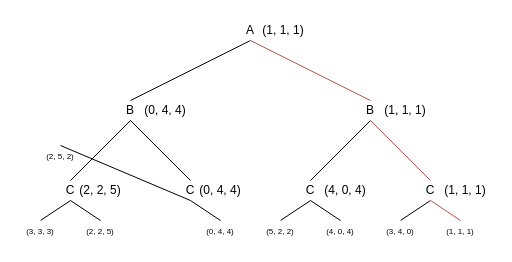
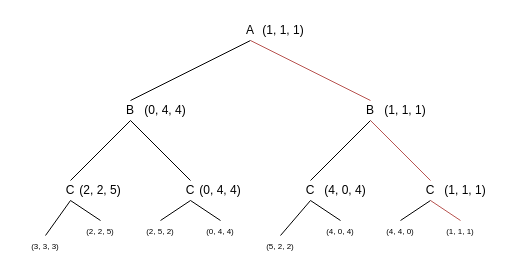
- <mxCell id="25" value="&lt;span style=&quot;font-size: 8px&quot;&gt;(2, 5, 2)&lt;/span&gt;" style="text;html=1;strokeColor=none;fillColor=none;align=center;verticalAlign=middle;whiteSpace=wrap;rounded=0;fontSize=12;" vertex="1" parent="1"><mxGeometry x="40" y="145" width="40" height="20" as="geometry" /></mxCell>
+ <mxCell id="25" value="&lt;span style=&quot;font-size: 8px&quot;&gt;(2, 5, 2)&lt;/span&gt;" style="text;html=1;strokeColor=none;fillColor=none;align=center;verticalAlign=middle;whiteSpace=wrap;rounded=0;fontSize=12;" vertex="1" parent="1"><mxGeometry x="140" y="220" width="40" height="20" as="geometry" /></mxCell>
- <mxCell id="23" value="&lt;font style=&quot;font-size: 8px&quot;&gt;(3, 3, 3)&lt;/font&gt;" style="text;html=1;strokeColor=none;fillColor=none;align=center;verticalAlign=middle;whiteSpace=wrap;rounded=0;fontSize=12;" vertex="1" parent="1"><mxGeometry x="20" y="220" width="40" height="20" as="geometry" /></mxCell>
+ <mxCell id="23" value="&lt;font style=&quot;font-size: 8px&quot;&gt;(3, 3, 3)&lt;/font&gt;" style="text;html=1;strokeColor=none;fillColor=none;align=center;verticalAlign=middle;whiteSpace=wrap;rounded=0;fontSize=12;" vertex="1" parent="1"><mxGeometry x="25" y="235" width="40" height="20" as="geometry" /></mxCell>
- <mxCell id="27" value="&lt;span style=&quot;font-size: 8px&quot;&gt;(5, 2, 2)&lt;/span&gt;" style="text;html=1;strokeColor=none;fillColor=none;align=center;verticalAlign=middle;whiteSpace=wrap;rounded=0;fontSize=12;" vertex="1" parent="1"><mxGeometry x="260" y="220" width="40" height="20" as="geometry" /></mxCell>
+ <mxCell id="27" value="&lt;span style=&quot;font-size: 8px&quot;&gt;(5, 2, 2)&lt;/span&gt;" style="text;html=1;strokeColor=none;fillColor=none;align=center;verticalAlign=middle;whiteSpace=wrap;rounded=0;fontSize=12;" vertex="1" parent="1"><mxGeometry x="260" y="235" width="40" height="20" as="geometry" /></mxCell>
- <mxCell id="29" value="&lt;span style=&quot;font-size: 8px&quot;&gt;(3, 4, 0)&lt;/span&gt;" style="text;html=1;strokeColor=none;fillColor=none;align=center;verticalAlign=middle;whiteSpace=wrap;rounded=0;fontSize=12;" vertex="1" parent="1"><mxGeometry x="380" y="220" width="40" height="20" as="geometry" /></mxCell>
+ <mxCell id="29" value="&lt;span style=&quot;font-size: 8px&quot;&gt;(4, 4, 0)&lt;/span&gt;" style="text;html=1;strokeColor=none;fillColor=none;align=center;verticalAlign=middle;whiteSpace=wrap;rounded=0;fontSize=12;" vertex="1" parent="1"><mxGeometry x="380" y="220" width="40" height="20" as="geometry" /></mxCell>
